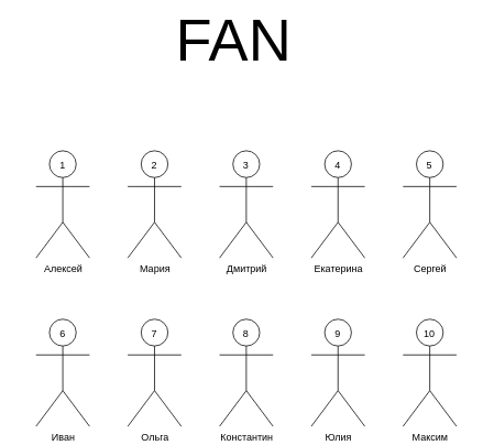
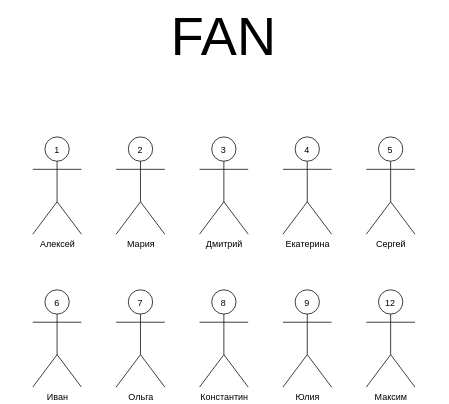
- <mxCell id="2" value="&lt;font style=&quot;font-size: 72px;&quot;&gt;FAN&lt;/font&gt;" style="text;html=1;align=center;verticalAlign=middle;whiteSpace=wrap;rounded=0;container=0;" vertex="1" parent="1"><mxGeometry x="227.127" y="20" width="111.064" height="55.532" as="geometry" /></mxCell>
+ <mxCell id="2" value="&lt;font style=&quot;font-size: 72px;&quot;&gt;FAN&lt;/font&gt;" style="text;html=1;align=center;verticalAlign=middle;whiteSpace=wrap;rounded=0;container=0;" vertex="1" parent="1"><mxGeometry x="242.127" y="20" width="111.064" height="55.532" as="geometry" /></mxCell>
- <mxCell id="32" value="10" style="text;html=1;align=center;verticalAlign=middle;whiteSpace=wrap;rounded=0;container=0;" vertex="1" parent="30"><mxGeometry width="111.064" height="55.532" as="geometry" /></mxCell>
+ <mxCell id="32" value="12" style="text;html=1;align=center;verticalAlign=middle;whiteSpace=wrap;rounded=0;container=0;" vertex="1" parent="30"><mxGeometry width="111.064" height="55.532" as="geometry" /></mxCell>
